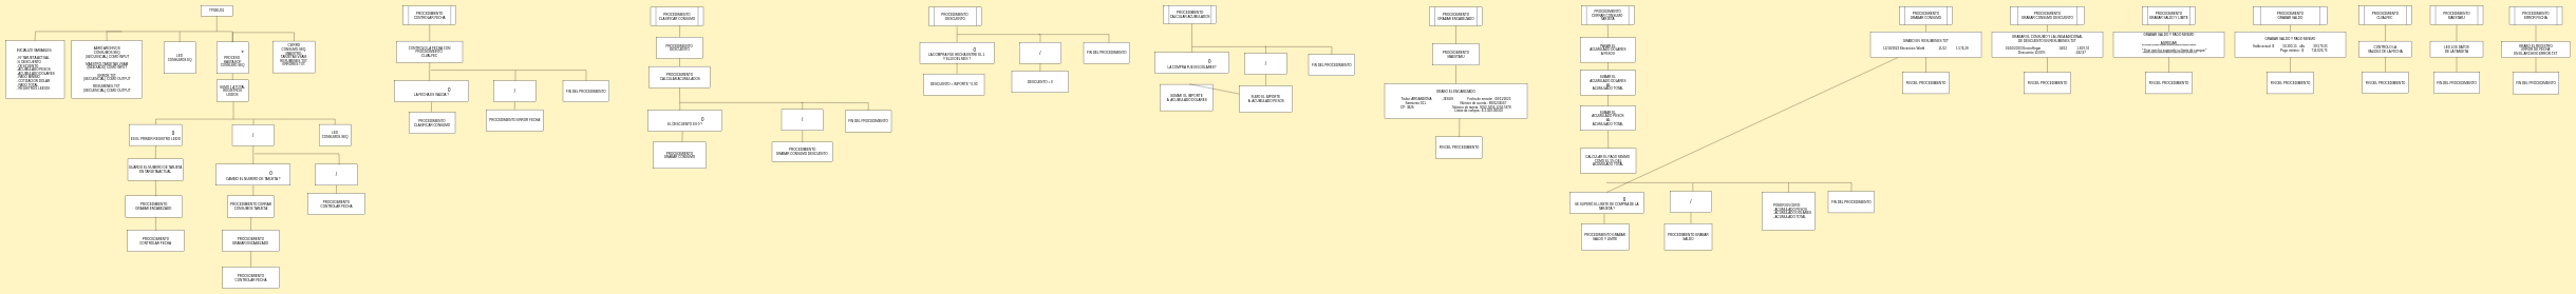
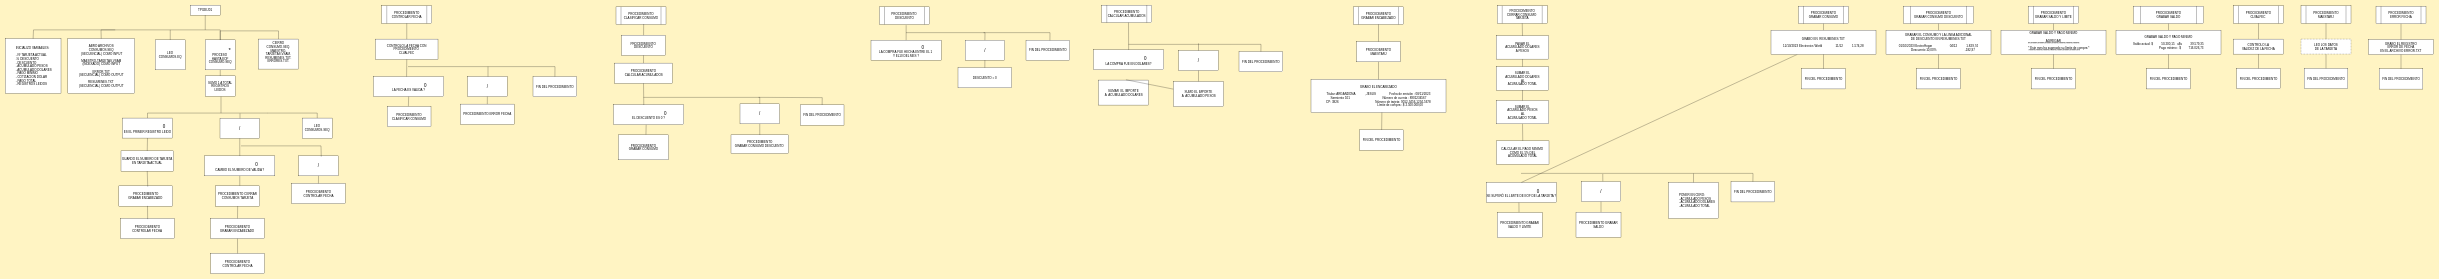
- <mxCell id="44" value="LEO LOS DATOS&lt;br&gt;DE LA TARJETA" style="rounded=0;whiteSpace=wrap;html=1;" parent="1" vertex="1"><mxGeometry x="9203" y="155.88" width="200" height="60" as="geometry" /></mxCell>
+ <mxCell id="44" value="LEO LOS DATOS&lt;br&gt;DE LA TARJETA" style="rounded=0;whiteSpace=wrap;html=1;dashed=1;" parent="1" vertex="1"><mxGeometry x="9203" y="155.88" width="200" height="60" as="geometry" /></mxCell>
- <mxCell id="55" value="" style="endArrow=none;html=1;rounded=0;entryX=0.5;entryY=1;entryDx=0;entryDy=0;exitX=0.549;exitY=-0.012;exitDx=0;exitDy=0;exitPerimeter=0;" parent="1" source="53" target="51" edge="1"><mxGeometry width="50" height="50" relative="1" as="geometry"><mxPoint x="3478.5" y="240" as="sourcePoint" /><mxPoint x="3528.5" y="190" as="targetPoint" /></mxGeometry></mxCell>
- <mxCell id="53" value="DESCUENTO = IMPORTE * 0.90" style="rounded=0;whiteSpace=wrap;html=1;" parent="1" vertex="1"><mxGeometry x="3497" y="280" width="230" height="81" as="geometry" /></mxCell>
- <mxCell id="23" value="&lt;font style=&quot;font-size: 24px;&quot;&gt;&amp;nbsp; &amp;nbsp; &amp;nbsp; &amp;nbsp; &amp;nbsp; &amp;nbsp; &amp;nbsp; &amp;nbsp; &amp;nbsp; &amp;nbsp; &lt;/font&gt;&lt;font style=&quot;font-size: 18px;&quot;&gt;0&lt;br&gt;&lt;/font&gt;CAMBIO EL NUMERO DE TARJETA ?" style="rounded=0;whiteSpace=wrap;html=1;" parent="1" vertex="1"><mxGeometry x="817.5" y="623" width="281" height="80" as="geometry" /></mxCell>
+ <mxCell id="23" value="&lt;font style=&quot;font-size: 24px;&quot;&gt;&amp;nbsp; &amp;nbsp; &amp;nbsp; &amp;nbsp; &amp;nbsp; &amp;nbsp; &amp;nbsp; &amp;nbsp; &amp;nbsp; &amp;nbsp; &lt;/font&gt;&lt;font style=&quot;font-size: 18px;&quot;&gt;0&lt;br&gt;&lt;/font&gt;CAMBIO EL NUMERO DE VALIDA ?" style="rounded=0;whiteSpace=wrap;html=1;" parent="1" vertex="1"><mxGeometry x="817.5" y="623" width="281" height="80" as="geometry" /></mxCell>
- <mxCell id="94" value="&lt;font style=&quot;font-size: 24px;&quot;&gt;&amp;nbsp; &amp;nbsp; &amp;nbsp; &amp;nbsp; &amp;nbsp; &amp;nbsp; &amp;nbsp; &amp;nbsp; &amp;nbsp; &amp;nbsp; &lt;/font&gt;&lt;font style=&quot;font-size: 18px;&quot;&gt;0&lt;br&gt;&lt;/font&gt;SE SUPERÓ EL LIMITE DE COMPRA DE LA TARJETA ?" style="rounded=0;whiteSpace=wrap;html=1;" parent="1" vertex="1"><mxGeometry x="5944" y="729.24" width="281" height="80" as="geometry" /></mxCell>
+ <mxCell id="94" value="&lt;font style=&quot;font-size: 24px;&quot;&gt;&amp;nbsp; &amp;nbsp; &amp;nbsp; &amp;nbsp; &amp;nbsp; &amp;nbsp; &amp;nbsp; &amp;nbsp; &amp;nbsp; &amp;nbsp; &lt;/font&gt;&lt;font style=&quot;font-size: 18px;&quot;&gt;0&lt;br&gt;&lt;/font&gt;SE SUPERÓ EL LIMITE DE EOF DE LA TARJETA ?" style="rounded=0;whiteSpace=wrap;html=1;" parent="1" vertex="1"><mxGeometry x="5944" y="729.24" width="281" height="80" as="geometry" /></mxCell>
